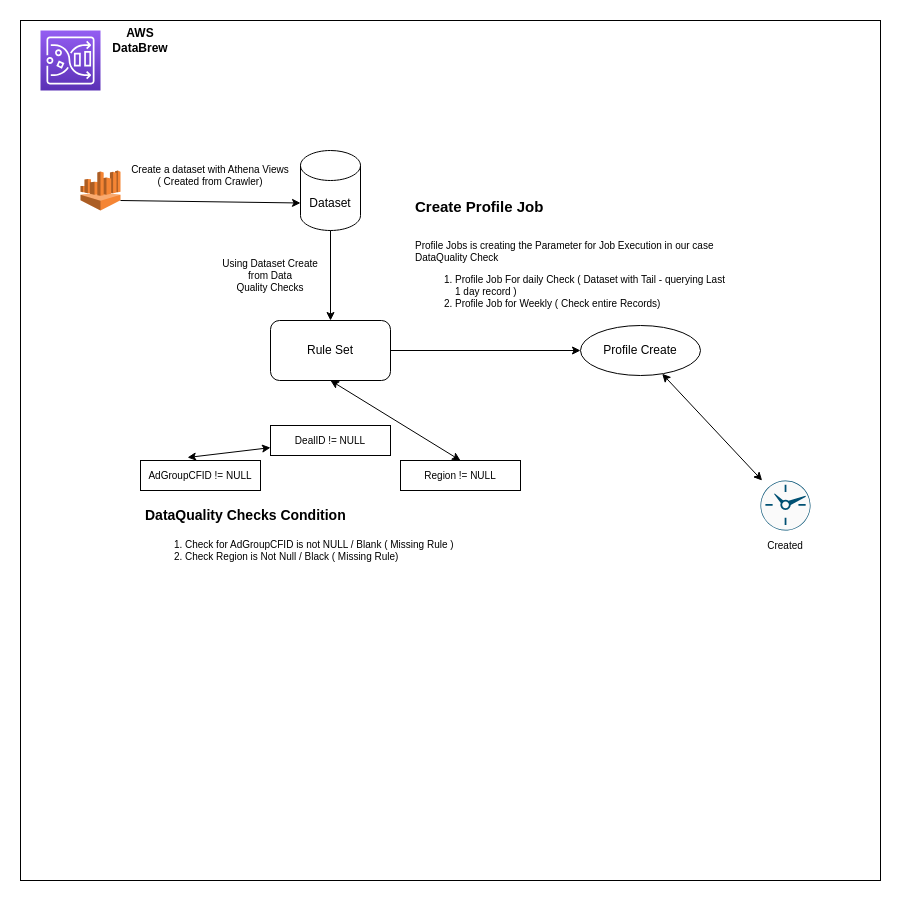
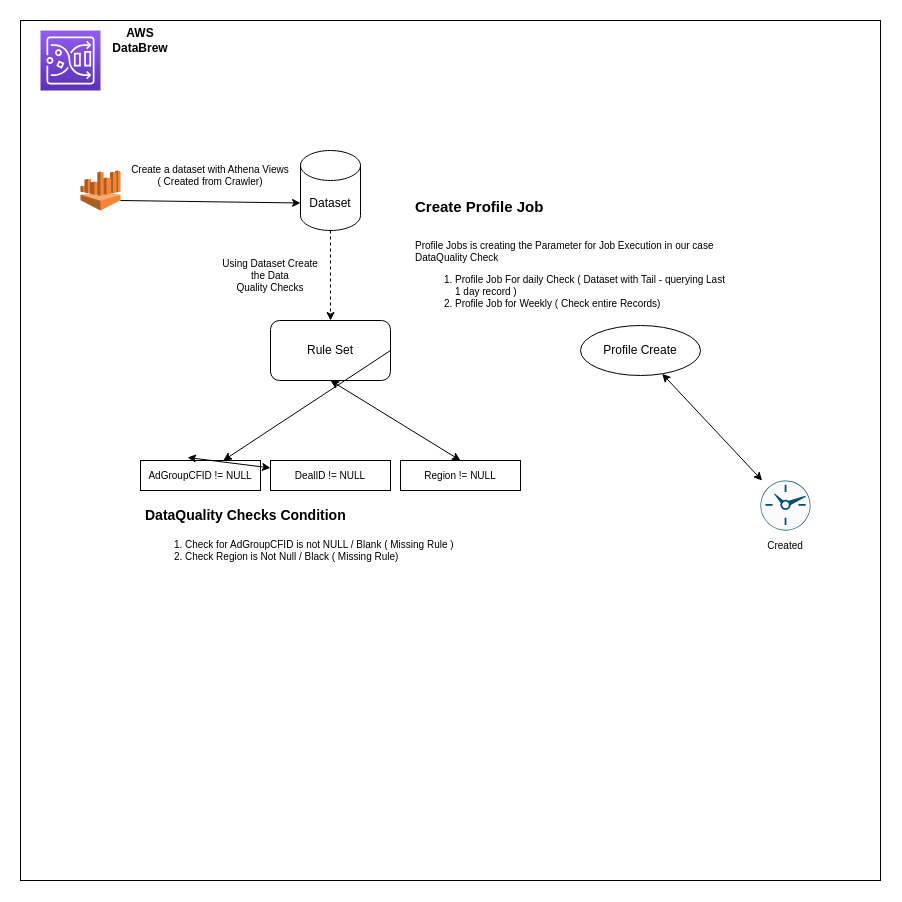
- <mxCell id="9" value="" style="endArrow=classic;html=1;rounded=0;exitX=0.5;exitY=1;exitDx=0;exitDy=0;exitPerimeter=0;entryX=0.5;entryY=0;entryDx=0;entryDy=0;" edge="1" parent="1" source="6" target="8"><mxGeometry width="50" height="50" relative="1" as="geometry"><mxPoint x="170" y="260" as="sourcePoint" /><mxPoint x="220" y="210" as="targetPoint" /></mxGeometry></mxCell>
+ <mxCell id="9" value="" style="endArrow=classic;html=1;rounded=0;exitX=0.5;exitY=1;exitDx=0;exitDy=0;exitPerimeter=0;entryX=0.5;entryY=0;entryDx=0;entryDy=0;dashed=1;" edge="1" parent="1" source="6" target="8"><mxGeometry width="50" height="50" relative="1" as="geometry"><mxPoint x="170" y="260" as="sourcePoint" /><mxPoint x="220" y="210" as="targetPoint" /></mxGeometry></mxCell>
- <mxCell id="20" value="Using Dataset Create from Data &lt;br&gt;Quality Checks" style="text;html=1;strokeColor=none;fillColor=none;align=center;verticalAlign=middle;whiteSpace=wrap;rounded=0;fontSize=10;" vertex="1" parent="1"><mxGeometry x="220" y="260" width="100" height="30" as="geometry" /></mxCell>
+ <mxCell id="20" value="Using Dataset Create the Data &lt;br&gt;Quality Checks" style="text;html=1;strokeColor=none;fillColor=none;align=center;verticalAlign=middle;whiteSpace=wrap;rounded=0;fontSize=10;" vertex="1" parent="1"><mxGeometry x="220" y="260" width="100" height="30" as="geometry" /></mxCell>
- <mxCell id="16" value="" style="endArrow=classic;html=1;rounded=0;fontSize=12;exitX=1;exitY=0.5;exitDx=0;exitDy=0;" edge="1" parent="1" source="8" target="15"><mxGeometry width="50" height="50" relative="1" as="geometry"><mxPoint x="450" y="300" as="sourcePoint" /><mxPoint x="500" y="250" as="targetPoint" /></mxGeometry></mxCell>
+ <mxCell id="16" value="" style="endArrow=classic;html=1;rounded=0;fontSize=12;exitX=1;exitY=0.5;exitDx=0;exitDy=0;" edge="1" parent="1" source="8" target="10"><mxGeometry width="50" height="50" relative="1" as="geometry"><mxPoint x="450" y="300" as="sourcePoint" /><mxPoint x="500" y="250" as="targetPoint" /></mxGeometry></mxCell>
- <mxCell id="11" value="DealID != NULL" style="rounded=0;whiteSpace=wrap;html=1;fontSize=10;" vertex="1" parent="1"><mxGeometry x="270" y="425" width="120" height="30" as="geometry" /></mxCell>
+ <mxCell id="11" value="DealID != NULL" style="rounded=0;whiteSpace=wrap;html=1;fontSize=10;" vertex="1" parent="1"><mxGeometry x="270" y="460" width="120" height="30" as="geometry" /></mxCell>
